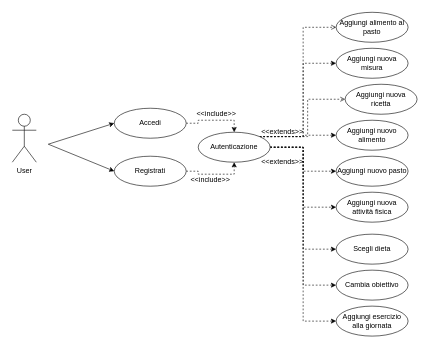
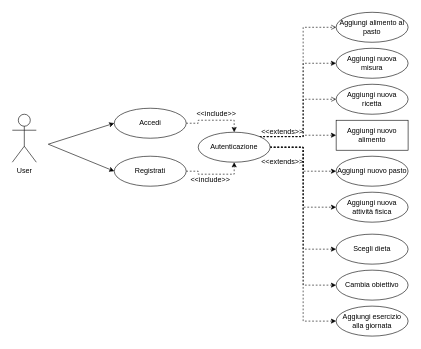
- <mxCell id="23" value="Aggiungi nuova ricetta" style="ellipse;whiteSpace=wrap;html=1;" vertex="1" parent="1"><mxGeometry x="575" y="140" width="120" height="50" as="geometry" /></mxCell>
+ <mxCell id="23" value="Aggiungi nuova ricetta" style="ellipse;whiteSpace=wrap;html=1;" vertex="1" parent="1"><mxGeometry x="560" y="140" width="120" height="50" as="geometry" /></mxCell>
- <mxCell id="24" value="Aggiungi nuovo&lt;br&gt;alimento" style="ellipse;whiteSpace=wrap;html=1;" vertex="1" parent="1"><mxGeometry x="560" y="200" width="120" height="50" as="geometry" /></mxCell>
+ <mxCell id="24" value="Aggiungi nuovo&lt;br&gt;alimento" style="whiteSpace=wrap;html=1;rounded=0;" vertex="1" parent="1"><mxGeometry x="560" y="200" width="120" height="50" as="geometry" /></mxCell>
